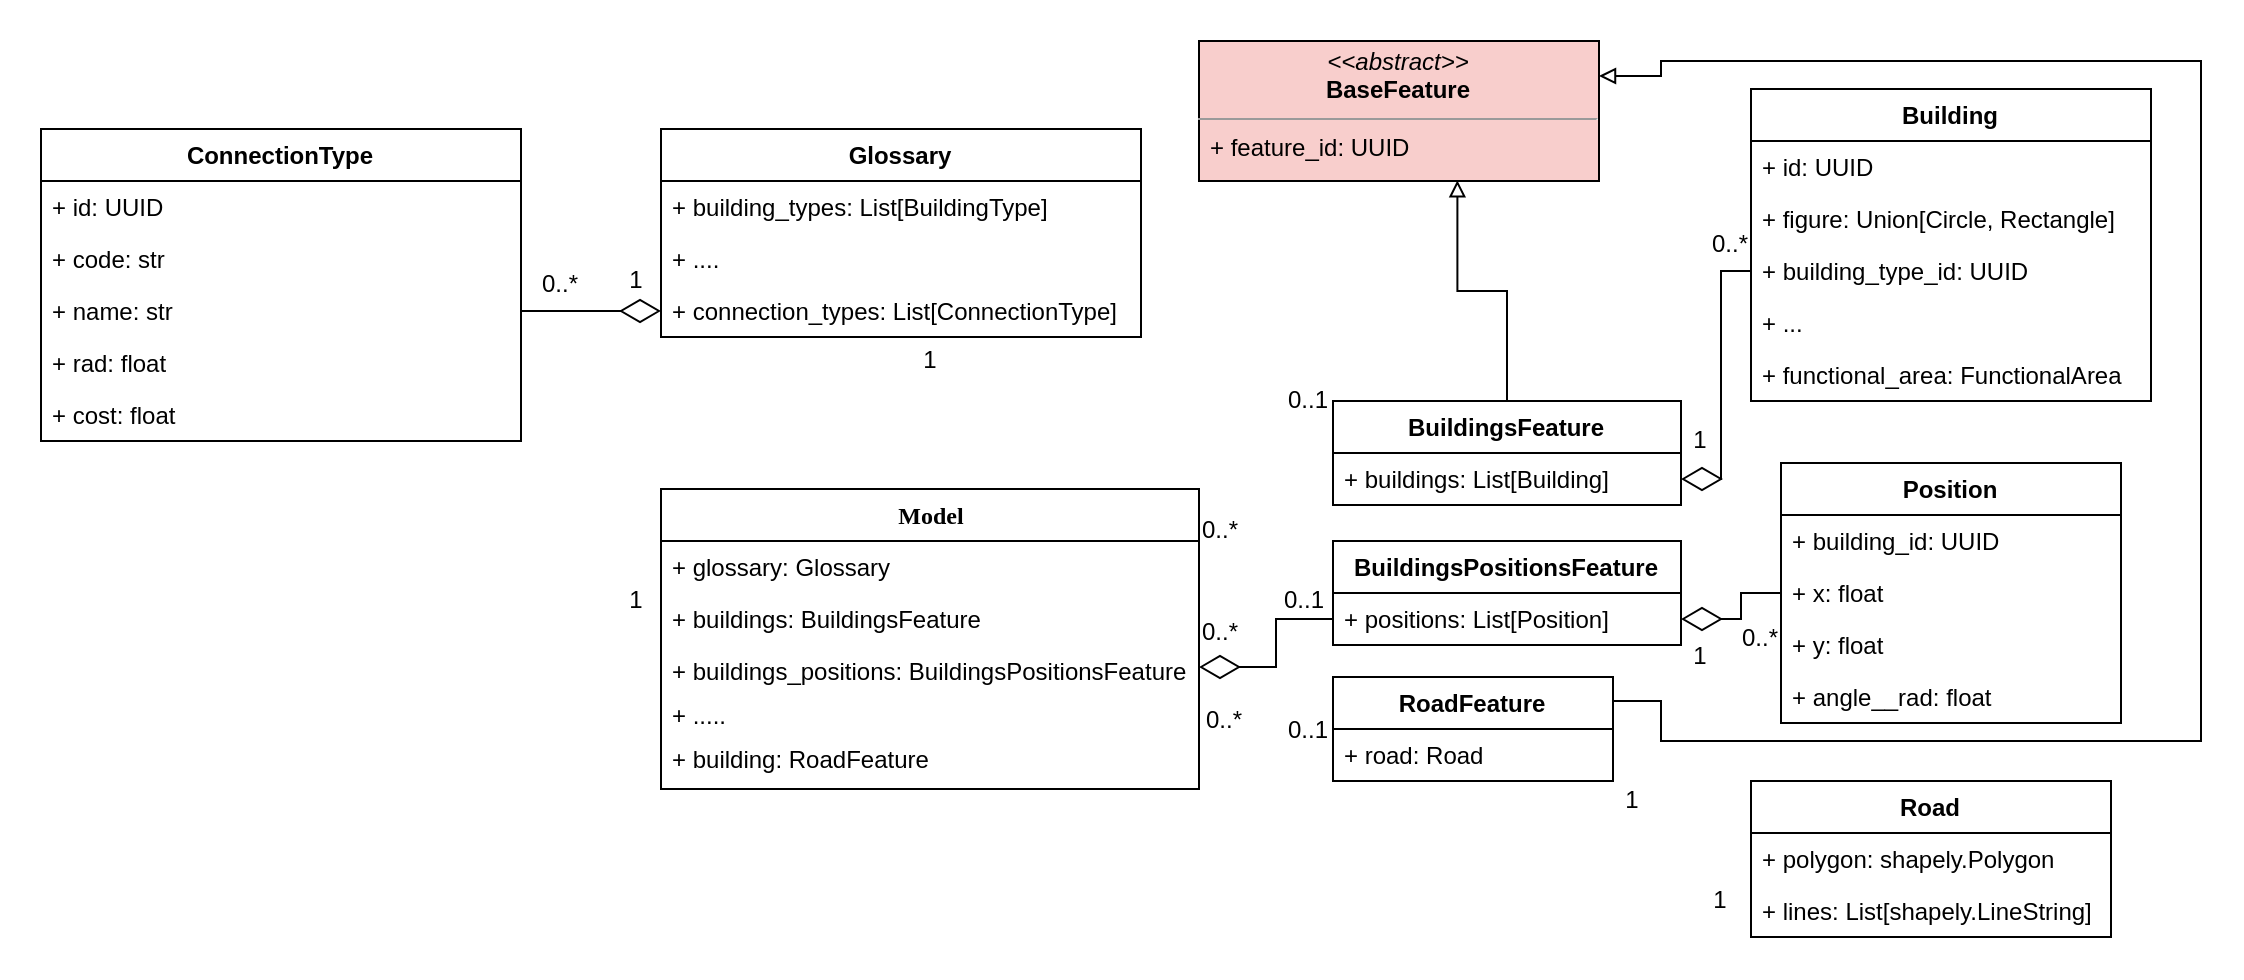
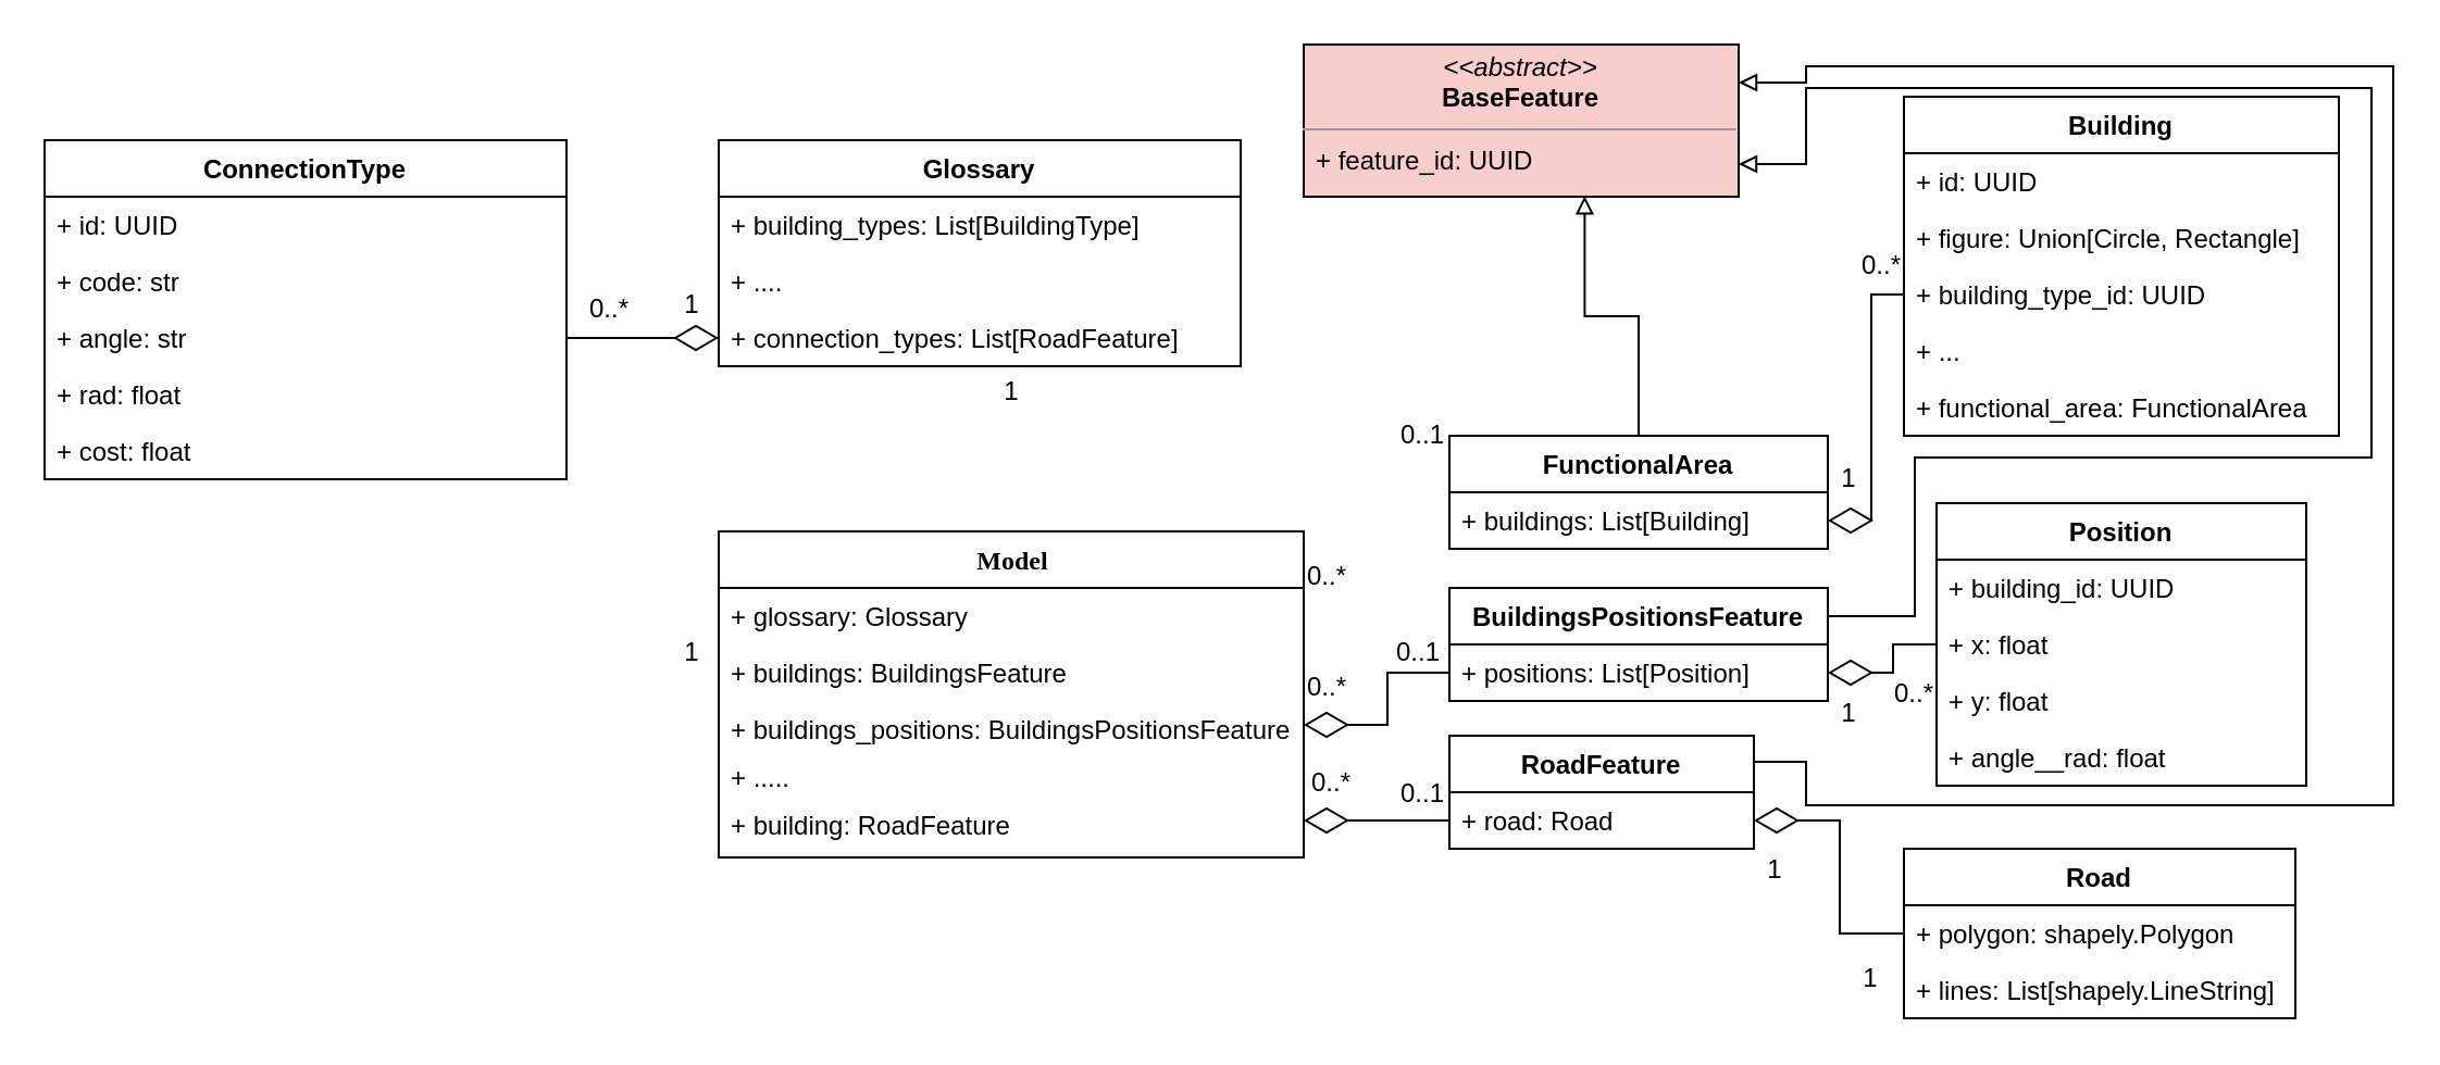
+ <mxCell id="18" style="edgeStyle=orthogonalEdgeStyle;rounded=0;orthogonalLoop=1;jettySize=auto;html=1;exitX=1;exitY=0.25;exitDx=0;exitDy=0;endArrow=block;endFill=0;endSize=6;entryX=1;entryY=0.5;entryDx=0;entryDy=0;" edge="1" parent="1" source="19" target="4"><mxGeometry relative="1" as="geometry"><mxPoint x="810" y="60" as="targetPoint" /><Array as="points"><mxPoint x="880" y="283" /><mxPoint x="880" y="210" /><mxPoint x="1090" y="210" /><mxPoint x="1090" y="40" /><mxPoint x="830" y="40" /><mxPoint x="830" y="75" /></Array></mxGeometry></mxCell>
- <mxCell id="60" value="+ name: str" style="text;strokeColor=none;fillColor=none;align=left;verticalAlign=top;spacingLeft=4;spacingRight=4;overflow=hidden;rotatable=0;points=[[0,0.5],[1,0.5]];portConstraint=eastwest;" vertex="1" parent="57"><mxGeometry y="78" width="240" height="26" as="geometry" /></mxCell>
+ <mxCell id="60" value="+ angle: str" style="text;strokeColor=none;fillColor=none;align=left;verticalAlign=top;spacingLeft=4;spacingRight=4;overflow=hidden;rotatable=0;points=[[0,0.5],[1,0.5]];portConstraint=eastwest;" vertex="1" parent="57"><mxGeometry y="78" width="240" height="26" as="geometry" /></mxCell>
- <mxCell id="51" value="+ connection_types: List[ConnectionType]" style="text;strokeColor=none;fillColor=none;align=left;verticalAlign=top;spacingLeft=4;spacingRight=4;overflow=hidden;rotatable=0;points=[[0,0.5],[1,0.5]];portConstraint=eastwest;" vertex="1" parent="48"><mxGeometry y="78" width="240" height="26" as="geometry" /></mxCell>
+ <mxCell id="51" value="+ connection_types: List[RoadFeature]" style="text;strokeColor=none;fillColor=none;align=left;verticalAlign=top;spacingLeft=4;spacingRight=4;overflow=hidden;rotatable=0;points=[[0,0.5],[1,0.5]];portConstraint=eastwest;" vertex="1" parent="48"><mxGeometry y="78" width="240" height="26" as="geometry" /></mxCell>
- <mxCell id="29" value="BuildingsFeature" style="swimlane;fontStyle=1;childLayout=stackLayout;horizontal=1;startSize=26;fillColor=none;horizontalStack=0;resizeParent=1;resizeParentMax=0;resizeLast=0;collapsible=1;marginBottom=0;" vertex="1" parent="1"><mxGeometry x="666" y="200" width="174" height="52" as="geometry" /></mxCell>
+ <mxCell id="29" value="FunctionalArea" style="swimlane;fontStyle=1;childLayout=stackLayout;horizontal=1;startSize=26;fillColor=none;horizontalStack=0;resizeParent=1;resizeParentMax=0;resizeLast=0;collapsible=1;marginBottom=0;" vertex="1" parent="1"><mxGeometry x="666" y="200" width="174" height="52" as="geometry" /></mxCell>
+ <mxCell id="11" style="edgeStyle=orthogonalEdgeStyle;rounded=0;orthogonalLoop=1;jettySize=auto;html=1;exitX=0;exitY=0.5;exitDx=0;exitDy=0;entryX=1;entryY=0.5;entryDx=0;entryDy=0;endArrow=diamondThin;endFill=0;endSize=18;" edge="1" parent="1" source="13" target="10"><mxGeometry relative="1" as="geometry" /></mxCell>
+ <mxCell id="14" style="edgeStyle=orthogonalEdgeStyle;rounded=0;orthogonalLoop=1;jettySize=auto;html=1;exitX=0;exitY=0.5;exitDx=0;exitDy=0;entryX=1;entryY=0.5;entryDx=0;entryDy=0;endArrow=diamondThin;endFill=0;endSize=18;" edge="1" parent="1" source="15" target="13"><mxGeometry relative="1" as="geometry" /></mxCell>
